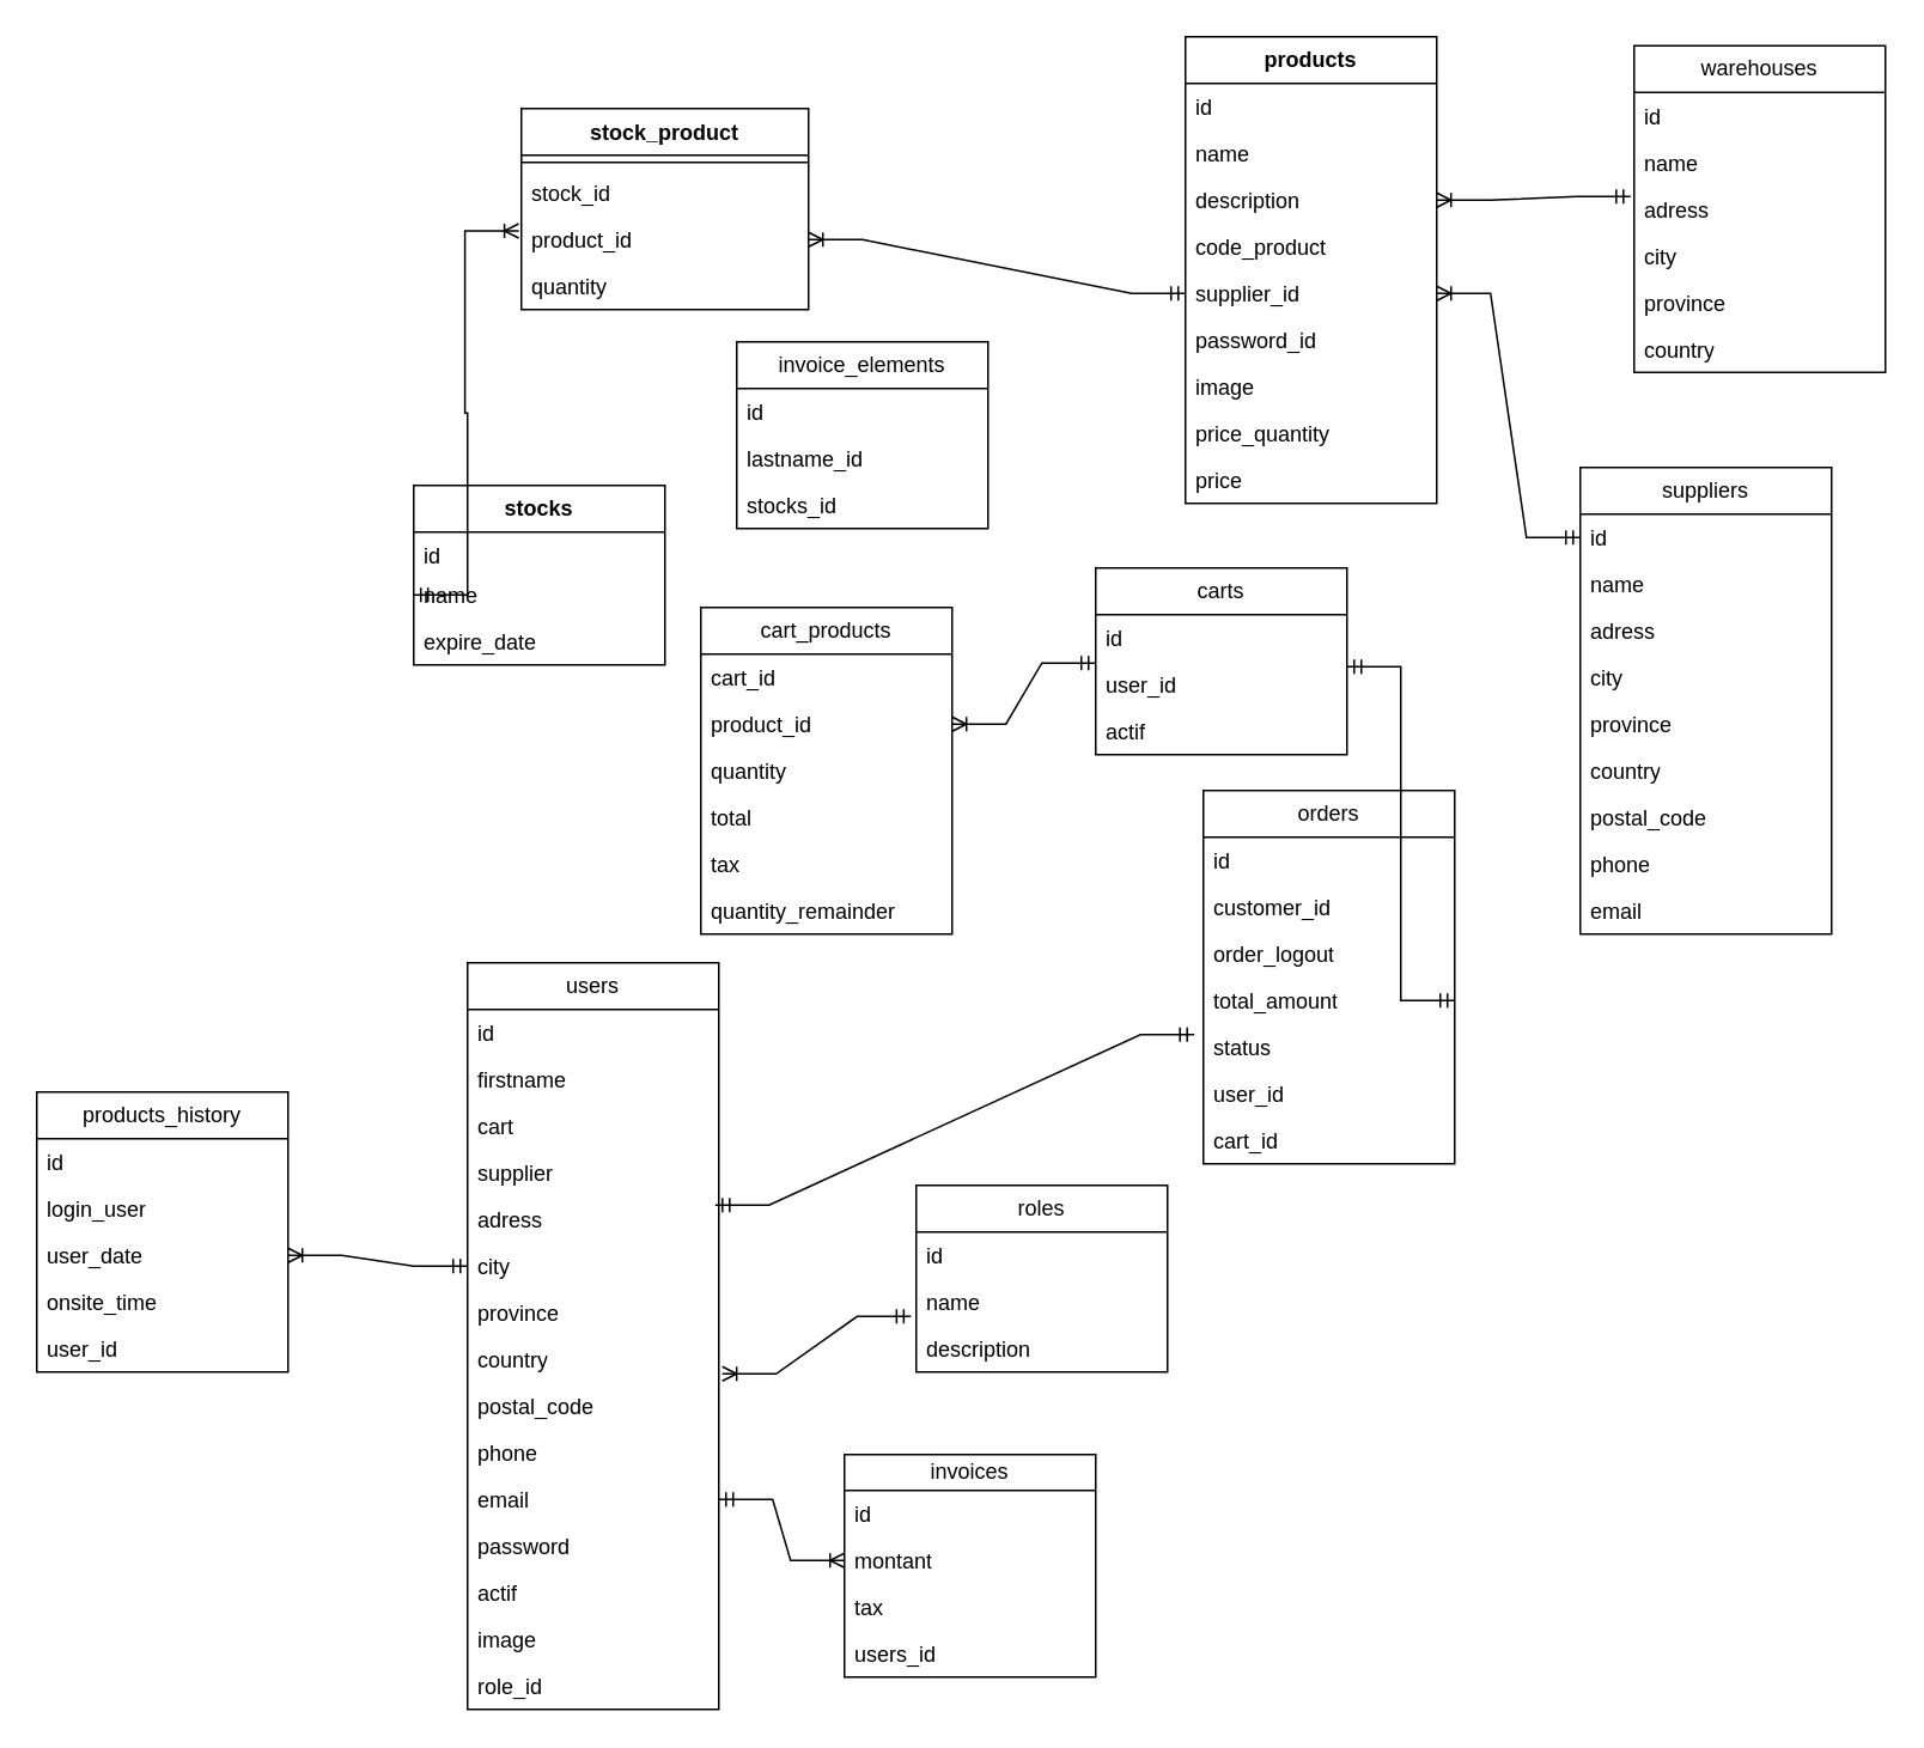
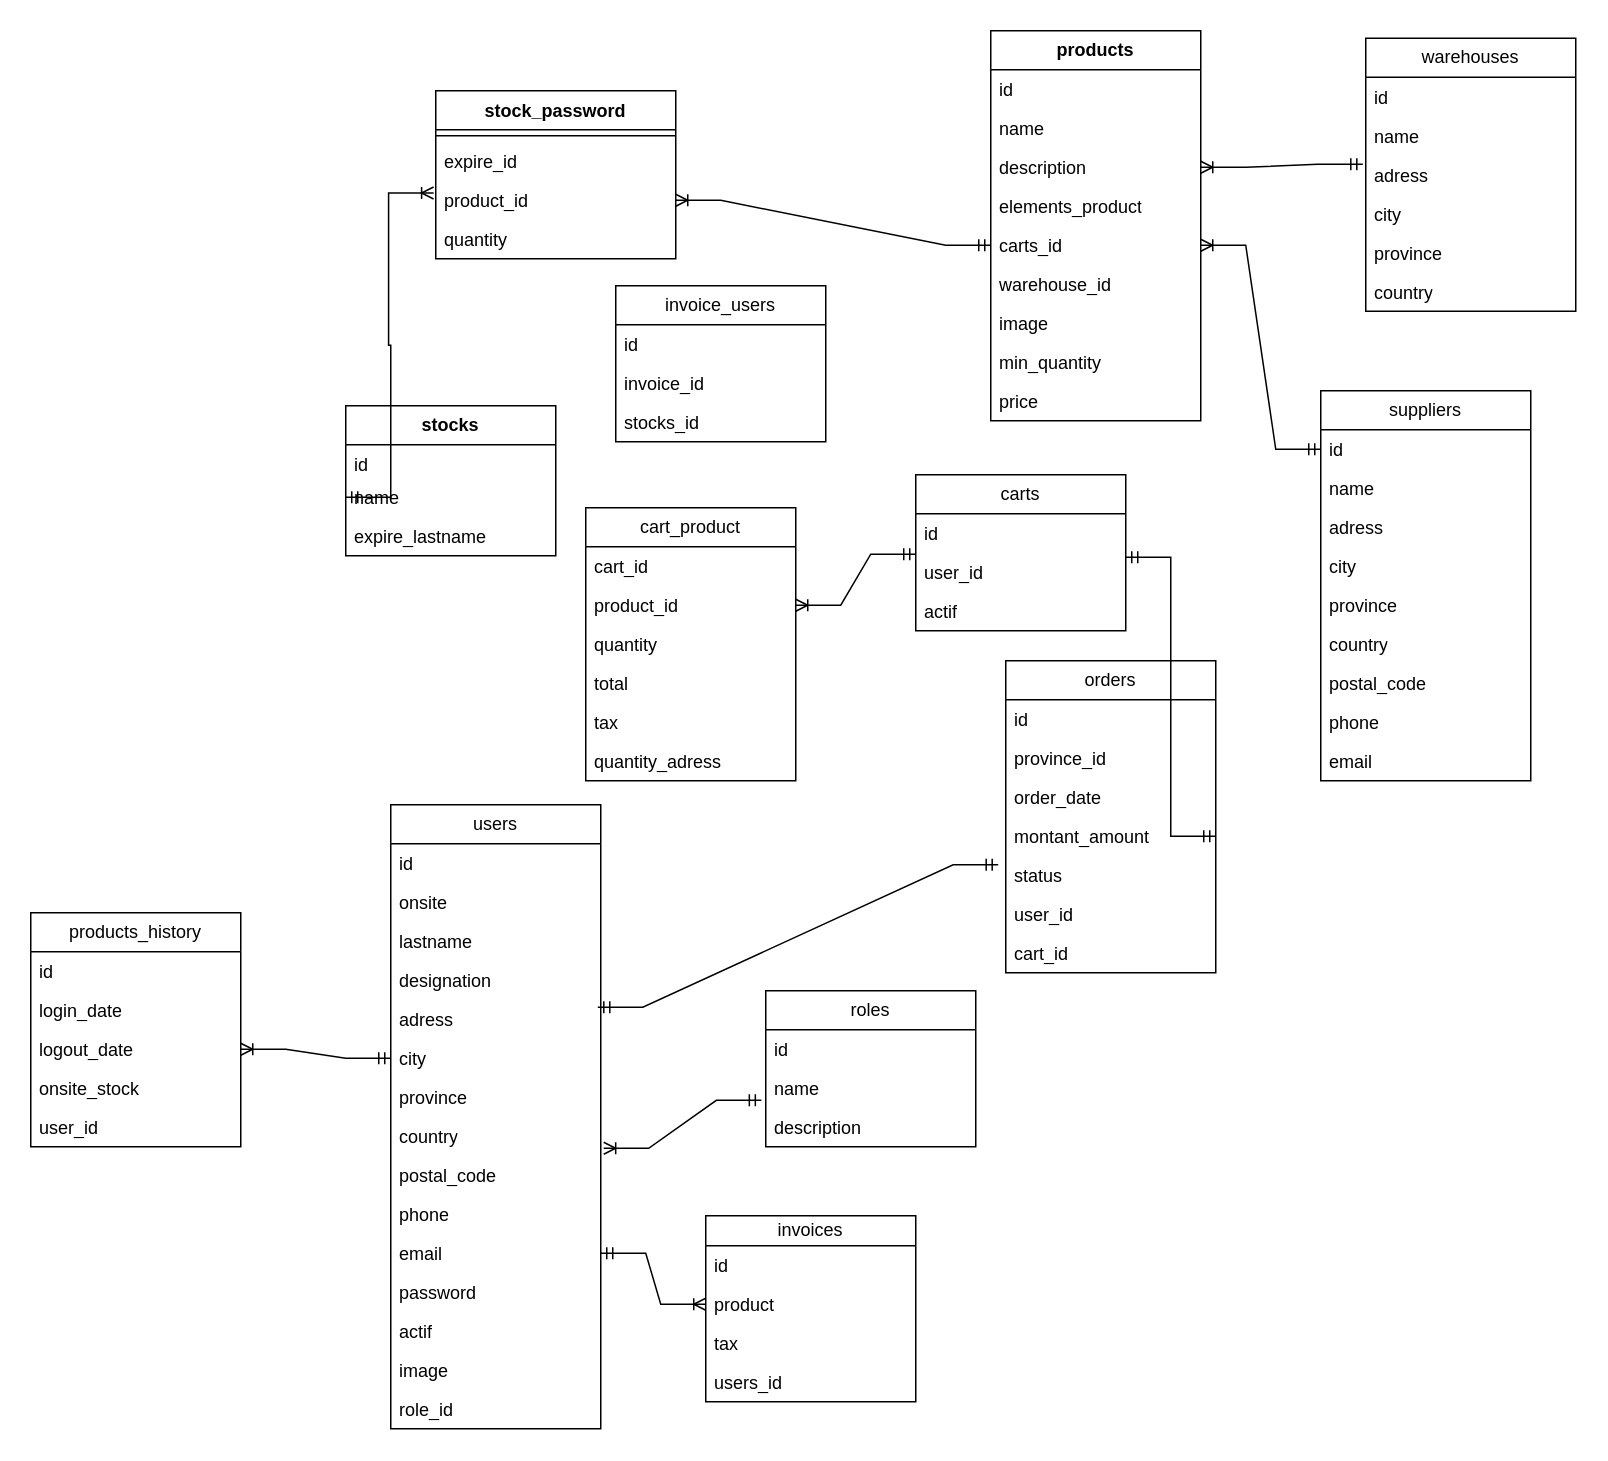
- <mxCell id="2" value="stock_product" style="swimlane;fontStyle=1;align=center;verticalAlign=top;childLayout=stackLayout;horizontal=1;startSize=26;horizontalStack=0;resizeParent=1;resizeParentMax=0;resizeLast=0;collapsible=1;marginBottom=0;whiteSpace=wrap;html=1;" vertex="1" parent="1"><mxGeometry x="290" y="60" width="160" height="112" as="geometry" /></mxCell>
+ <mxCell id="2" value="stock_password" style="swimlane;fontStyle=1;align=center;verticalAlign=top;childLayout=stackLayout;horizontal=1;startSize=26;horizontalStack=0;resizeParent=1;resizeParentMax=0;resizeLast=0;collapsible=1;marginBottom=0;whiteSpace=wrap;html=1;" vertex="1" parent="1"><mxGeometry x="290" y="60" width="160" height="112" as="geometry" /></mxCell>
- <mxCell id="4" value="stock_id" style="text;strokeColor=none;fillColor=none;align=left;verticalAlign=top;spacingLeft=4;spacingRight=4;overflow=hidden;rotatable=0;points=[[0,0.5],[1,0.5]];portConstraint=eastwest;whiteSpace=wrap;html=1;" vertex="1" parent="2"><mxGeometry y="34" width="160" height="26" as="geometry" /></mxCell>
+ <mxCell id="4" value="expire_id" style="text;strokeColor=none;fillColor=none;align=left;verticalAlign=top;spacingLeft=4;spacingRight=4;overflow=hidden;rotatable=0;points=[[0,0.5],[1,0.5]];portConstraint=eastwest;whiteSpace=wrap;html=1;" vertex="1" parent="2"><mxGeometry y="34" width="160" height="26" as="geometry" /></mxCell>
- <mxCell id="11" value="code_product" style="text;strokeColor=none;fillColor=none;align=left;verticalAlign=top;spacingLeft=4;spacingRight=4;overflow=hidden;rotatable=0;points=[[0,0.5],[1,0.5]];portConstraint=eastwest;whiteSpace=wrap;html=1;" vertex="1" parent="7"><mxGeometry y="104" width="140" height="26" as="geometry" /></mxCell>
+ <mxCell id="11" value="elements_product" style="text;strokeColor=none;fillColor=none;align=left;verticalAlign=top;spacingLeft=4;spacingRight=4;overflow=hidden;rotatable=0;points=[[0,0.5],[1,0.5]];portConstraint=eastwest;whiteSpace=wrap;html=1;" vertex="1" parent="7"><mxGeometry y="104" width="140" height="26" as="geometry" /></mxCell>
- <mxCell id="12" value="supplier_id" style="text;strokeColor=none;fillColor=none;align=left;verticalAlign=top;spacingLeft=4;spacingRight=4;overflow=hidden;rotatable=0;points=[[0,0.5],[1,0.5]];portConstraint=eastwest;whiteSpace=wrap;html=1;" vertex="1" parent="7"><mxGeometry y="130" width="140" height="26" as="geometry" /></mxCell>
+ <mxCell id="12" value="carts_id" style="text;strokeColor=none;fillColor=none;align=left;verticalAlign=top;spacingLeft=4;spacingRight=4;overflow=hidden;rotatable=0;points=[[0,0.5],[1,0.5]];portConstraint=eastwest;whiteSpace=wrap;html=1;" vertex="1" parent="7"><mxGeometry y="130" width="140" height="26" as="geometry" /></mxCell>
- <mxCell id="13" value="password_id" style="text;strokeColor=none;fillColor=none;align=left;verticalAlign=top;spacingLeft=4;spacingRight=4;overflow=hidden;rotatable=0;points=[[0,0.5],[1,0.5]];portConstraint=eastwest;whiteSpace=wrap;html=1;" vertex="1" parent="7"><mxGeometry y="156" width="140" height="26" as="geometry" /></mxCell>
+ <mxCell id="13" value="warehouse_id" style="text;strokeColor=none;fillColor=none;align=left;verticalAlign=top;spacingLeft=4;spacingRight=4;overflow=hidden;rotatable=0;points=[[0,0.5],[1,0.5]];portConstraint=eastwest;whiteSpace=wrap;html=1;" vertex="1" parent="7"><mxGeometry y="156" width="140" height="26" as="geometry" /></mxCell>
- <mxCell id="42" value="invoice_elements" style="swimlane;fontStyle=0;childLayout=stackLayout;horizontal=1;startSize=26;fillColor=none;horizontalStack=0;resizeParent=1;resizeParentMax=0;resizeLast=0;collapsible=1;marginBottom=0;whiteSpace=wrap;html=1;" vertex="1" parent="1"><mxGeometry x="410" y="190" width="140" height="104" as="geometry" /></mxCell>
+ <mxCell id="42" value="invoice_users" style="swimlane;fontStyle=0;childLayout=stackLayout;horizontal=1;startSize=26;fillColor=none;horizontalStack=0;resizeParent=1;resizeParentMax=0;resizeLast=0;collapsible=1;marginBottom=0;whiteSpace=wrap;html=1;" vertex="1" parent="1"><mxGeometry x="410" y="190" width="140" height="104" as="geometry" /></mxCell>
- <mxCell id="15" value="price_quantity" style="text;strokeColor=none;fillColor=none;align=left;verticalAlign=top;spacingLeft=4;spacingRight=4;overflow=hidden;rotatable=0;points=[[0,0.5],[1,0.5]];portConstraint=eastwest;whiteSpace=wrap;html=1;" vertex="1" parent="7"><mxGeometry y="208" width="140" height="26" as="geometry" /></mxCell>
+ <mxCell id="15" value="min_quantity" style="text;strokeColor=none;fillColor=none;align=left;verticalAlign=top;spacingLeft=4;spacingRight=4;overflow=hidden;rotatable=0;points=[[0,0.5],[1,0.5]];portConstraint=eastwest;whiteSpace=wrap;html=1;" vertex="1" parent="7"><mxGeometry y="208" width="140" height="26" as="geometry" /></mxCell>
- <mxCell id="44" value="lastname_id" style="text;strokeColor=none;fillColor=none;align=left;verticalAlign=top;spacingLeft=4;spacingRight=4;overflow=hidden;rotatable=0;points=[[0,0.5],[1,0.5]];portConstraint=eastwest;whiteSpace=wrap;html=1;" vertex="1" parent="42"><mxGeometry y="52" width="140" height="26" as="geometry" /></mxCell>
+ <mxCell id="44" value="invoice_id" style="text;strokeColor=none;fillColor=none;align=left;verticalAlign=top;spacingLeft=4;spacingRight=4;overflow=hidden;rotatable=0;points=[[0,0.5],[1,0.5]];portConstraint=eastwest;whiteSpace=wrap;html=1;" vertex="1" parent="42"><mxGeometry y="52" width="140" height="26" as="geometry" /></mxCell>
- <mxCell id="83" value="cart_products" style="swimlane;fontStyle=0;childLayout=stackLayout;horizontal=1;startSize=26;fillColor=none;horizontalStack=0;resizeParent=1;resizeParentMax=0;resizeLast=0;collapsible=1;marginBottom=0;whiteSpace=wrap;html=1;" vertex="1" parent="1"><mxGeometry x="390" y="338" width="140" height="182" as="geometry" /></mxCell>
+ <mxCell id="83" value="cart_product" style="swimlane;fontStyle=0;childLayout=stackLayout;horizontal=1;startSize=26;fillColor=none;horizontalStack=0;resizeParent=1;resizeParentMax=0;resizeLast=0;collapsible=1;marginBottom=0;whiteSpace=wrap;html=1;" vertex="1" parent="1"><mxGeometry x="390" y="338" width="140" height="182" as="geometry" /></mxCell>
- <mxCell id="21" value="expire_date" style="text;strokeColor=none;fillColor=none;align=left;verticalAlign=top;spacingLeft=4;spacingRight=4;overflow=hidden;rotatable=0;points=[[0,0.5],[1,0.5]];portConstraint=eastwest;whiteSpace=wrap;html=1;" vertex="1" parent="18"><mxGeometry y="74" width="140" height="26" as="geometry" /></mxCell>
+ <mxCell id="21" value="expire_lastname" style="text;strokeColor=none;fillColor=none;align=left;verticalAlign=top;spacingLeft=4;spacingRight=4;overflow=hidden;rotatable=0;points=[[0,0.5],[1,0.5]];portConstraint=eastwest;whiteSpace=wrap;html=1;" vertex="1" parent="18"><mxGeometry y="74" width="140" height="26" as="geometry" /></mxCell>
- <mxCell id="92" value="customer_id" style="text;strokeColor=none;fillColor=none;align=left;verticalAlign=top;spacingLeft=4;spacingRight=4;overflow=hidden;rotatable=0;points=[[0,0.5],[1,0.5]];portConstraint=eastwest;whiteSpace=wrap;html=1;" vertex="1" parent="90"><mxGeometry y="52" width="140" height="26" as="geometry" /></mxCell>
+ <mxCell id="92" value="province_id" style="text;strokeColor=none;fillColor=none;align=left;verticalAlign=top;spacingLeft=4;spacingRight=4;overflow=hidden;rotatable=0;points=[[0,0.5],[1,0.5]];portConstraint=eastwest;whiteSpace=wrap;html=1;" vertex="1" parent="90"><mxGeometry y="52" width="140" height="26" as="geometry" /></mxCell>
- <mxCell id="89" value="quantity_remainder" style="text;strokeColor=none;fillColor=none;align=left;verticalAlign=top;spacingLeft=4;spacingRight=4;overflow=hidden;rotatable=0;points=[[0,0.5],[1,0.5]];portConstraint=eastwest;whiteSpace=wrap;html=1;" vertex="1" parent="83"><mxGeometry y="156" width="140" height="26" as="geometry" /></mxCell>
+ <mxCell id="89" value="quantity_adress" style="text;strokeColor=none;fillColor=none;align=left;verticalAlign=top;spacingLeft=4;spacingRight=4;overflow=hidden;rotatable=0;points=[[0,0.5],[1,0.5]];portConstraint=eastwest;whiteSpace=wrap;html=1;" vertex="1" parent="83"><mxGeometry y="156" width="140" height="26" as="geometry" /></mxCell>
- <mxCell id="93" value="order_logout" style="text;strokeColor=none;fillColor=none;align=left;verticalAlign=top;spacingLeft=4;spacingRight=4;overflow=hidden;rotatable=0;points=[[0,0.5],[1,0.5]];portConstraint=eastwest;whiteSpace=wrap;html=1;" vertex="1" parent="90"><mxGeometry y="78" width="140" height="26" as="geometry" /></mxCell>
+ <mxCell id="93" value="order_date" style="text;strokeColor=none;fillColor=none;align=left;verticalAlign=top;spacingLeft=4;spacingRight=4;overflow=hidden;rotatable=0;points=[[0,0.5],[1,0.5]];portConstraint=eastwest;whiteSpace=wrap;html=1;" vertex="1" parent="90"><mxGeometry y="78" width="140" height="26" as="geometry" /></mxCell>
- <mxCell id="94" value="total_amount" style="text;strokeColor=none;fillColor=none;align=left;verticalAlign=top;spacingLeft=4;spacingRight=4;overflow=hidden;rotatable=0;points=[[0,0.5],[1,0.5]];portConstraint=eastwest;whiteSpace=wrap;html=1;" vertex="1" parent="90"><mxGeometry y="104" width="140" height="26" as="geometry" /></mxCell>
+ <mxCell id="94" value="montant_amount" style="text;strokeColor=none;fillColor=none;align=left;verticalAlign=top;spacingLeft=4;spacingRight=4;overflow=hidden;rotatable=0;points=[[0,0.5],[1,0.5]];portConstraint=eastwest;whiteSpace=wrap;html=1;" vertex="1" parent="90"><mxGeometry y="104" width="140" height="26" as="geometry" /></mxCell>
- <mxCell id="48" value="firstname" style="text;strokeColor=none;fillColor=none;align=left;verticalAlign=top;spacingLeft=4;spacingRight=4;overflow=hidden;rotatable=0;points=[[0,0.5],[1,0.5]];portConstraint=eastwest;whiteSpace=wrap;html=1;" vertex="1" parent="46"><mxGeometry y="52" width="140" height="26" as="geometry" /></mxCell>
+ <mxCell id="48" value="onsite" style="text;strokeColor=none;fillColor=none;align=left;verticalAlign=top;spacingLeft=4;spacingRight=4;overflow=hidden;rotatable=0;points=[[0,0.5],[1,0.5]];portConstraint=eastwest;whiteSpace=wrap;html=1;" vertex="1" parent="46"><mxGeometry y="52" width="140" height="26" as="geometry" /></mxCell>
- <mxCell id="49" value="cart" style="text;strokeColor=none;fillColor=none;align=left;verticalAlign=top;spacingLeft=4;spacingRight=4;overflow=hidden;rotatable=0;points=[[0,0.5],[1,0.5]];portConstraint=eastwest;whiteSpace=wrap;html=1;" vertex="1" parent="46"><mxGeometry y="78" width="140" height="26" as="geometry" /></mxCell>
+ <mxCell id="49" value="lastname" style="text;strokeColor=none;fillColor=none;align=left;verticalAlign=top;spacingLeft=4;spacingRight=4;overflow=hidden;rotatable=0;points=[[0,0.5],[1,0.5]];portConstraint=eastwest;whiteSpace=wrap;html=1;" vertex="1" parent="46"><mxGeometry y="78" width="140" height="26" as="geometry" /></mxCell>
- <mxCell id="50" value="supplier" style="text;strokeColor=none;fillColor=none;align=left;verticalAlign=top;spacingLeft=4;spacingRight=4;overflow=hidden;rotatable=0;points=[[0,0.5],[1,0.5]];portConstraint=eastwest;whiteSpace=wrap;html=1;" vertex="1" parent="46"><mxGeometry y="104" width="140" height="26" as="geometry" /></mxCell>
+ <mxCell id="50" value="designation" style="text;strokeColor=none;fillColor=none;align=left;verticalAlign=top;spacingLeft=4;spacingRight=4;overflow=hidden;rotatable=0;points=[[0,0.5],[1,0.5]];portConstraint=eastwest;whiteSpace=wrap;html=1;" vertex="1" parent="46"><mxGeometry y="104" width="140" height="26" as="geometry" /></mxCell>
- <mxCell id="79" value="login_user" style="text;strokeColor=none;fillColor=none;align=left;verticalAlign=top;spacingLeft=4;spacingRight=4;overflow=hidden;rotatable=0;points=[[0,0.5],[1,0.5]];portConstraint=eastwest;whiteSpace=wrap;html=1;" vertex="1" parent="77"><mxGeometry y="52" width="140" height="26" as="geometry" /></mxCell>
+ <mxCell id="79" value="login_date" style="text;strokeColor=none;fillColor=none;align=left;verticalAlign=top;spacingLeft=4;spacingRight=4;overflow=hidden;rotatable=0;points=[[0,0.5],[1,0.5]];portConstraint=eastwest;whiteSpace=wrap;html=1;" vertex="1" parent="77"><mxGeometry y="52" width="140" height="26" as="geometry" /></mxCell>
- <mxCell id="80" value="user_date" style="text;strokeColor=none;fillColor=none;align=left;verticalAlign=top;spacingLeft=4;spacingRight=4;overflow=hidden;rotatable=0;points=[[0,0.5],[1,0.5]];portConstraint=eastwest;whiteSpace=wrap;html=1;" vertex="1" parent="77"><mxGeometry y="78" width="140" height="26" as="geometry" /></mxCell>
+ <mxCell id="80" value="logout_date" style="text;strokeColor=none;fillColor=none;align=left;verticalAlign=top;spacingLeft=4;spacingRight=4;overflow=hidden;rotatable=0;points=[[0,0.5],[1,0.5]];portConstraint=eastwest;whiteSpace=wrap;html=1;" vertex="1" parent="77"><mxGeometry y="78" width="140" height="26" as="geometry" /></mxCell>
- <mxCell id="81" value="onsite_time" style="text;strokeColor=none;fillColor=none;align=left;verticalAlign=top;spacingLeft=4;spacingRight=4;overflow=hidden;rotatable=0;points=[[0,0.5],[1,0.5]];portConstraint=eastwest;whiteSpace=wrap;html=1;" vertex="1" parent="77"><mxGeometry y="104" width="140" height="26" as="geometry" /></mxCell>
+ <mxCell id="81" value="onsite_stock" style="text;strokeColor=none;fillColor=none;align=left;verticalAlign=top;spacingLeft=4;spacingRight=4;overflow=hidden;rotatable=0;points=[[0,0.5],[1,0.5]];portConstraint=eastwest;whiteSpace=wrap;html=1;" vertex="1" parent="77"><mxGeometry y="104" width="140" height="26" as="geometry" /></mxCell>
- <mxCell id="69" value="montant" style="text;strokeColor=none;fillColor=none;align=left;verticalAlign=top;spacingLeft=4;spacingRight=4;overflow=hidden;rotatable=0;points=[[0,0.5],[1,0.5]];portConstraint=eastwest;whiteSpace=wrap;html=1;" vertex="1" parent="67"><mxGeometry y="46" width="140" height="26" as="geometry" /></mxCell>
+ <mxCell id="69" value="product" style="text;strokeColor=none;fillColor=none;align=left;verticalAlign=top;spacingLeft=4;spacingRight=4;overflow=hidden;rotatable=0;points=[[0,0.5],[1,0.5]];portConstraint=eastwest;whiteSpace=wrap;html=1;" vertex="1" parent="67"><mxGeometry y="46" width="140" height="26" as="geometry" /></mxCell>
